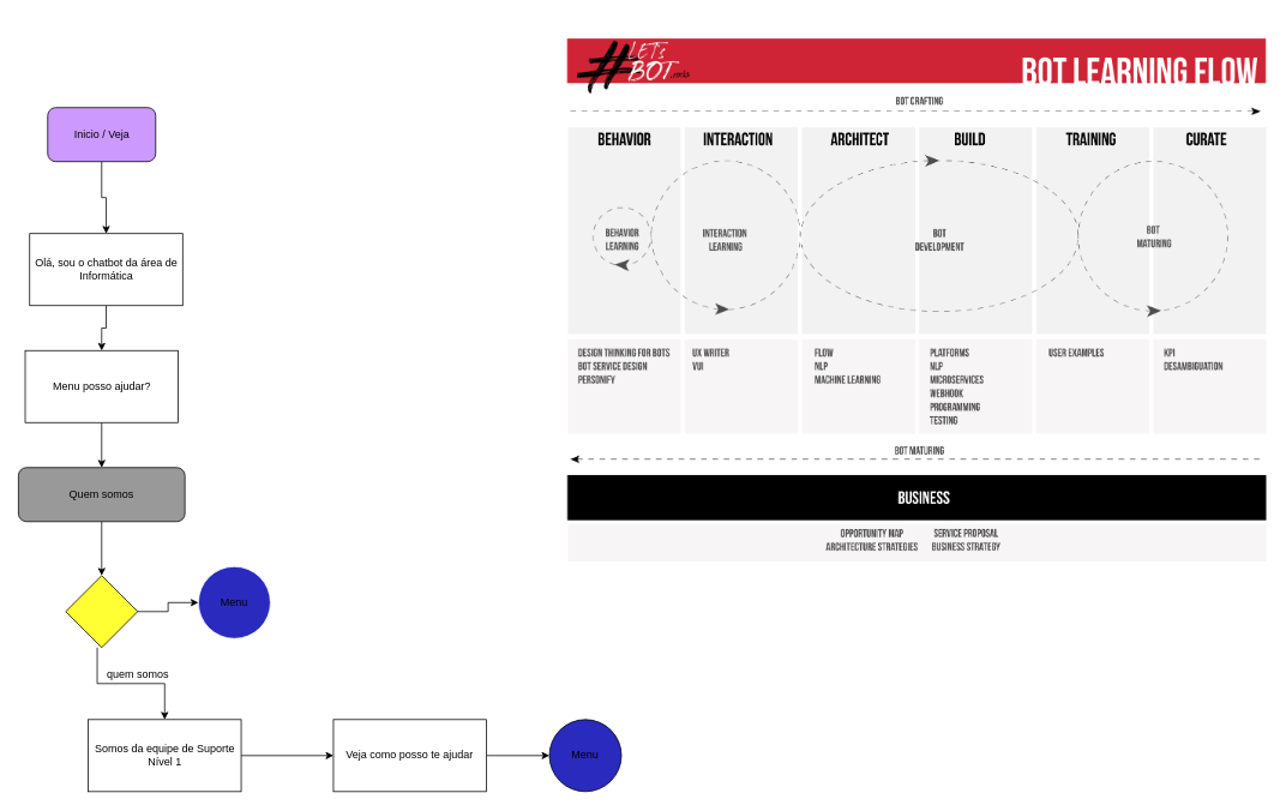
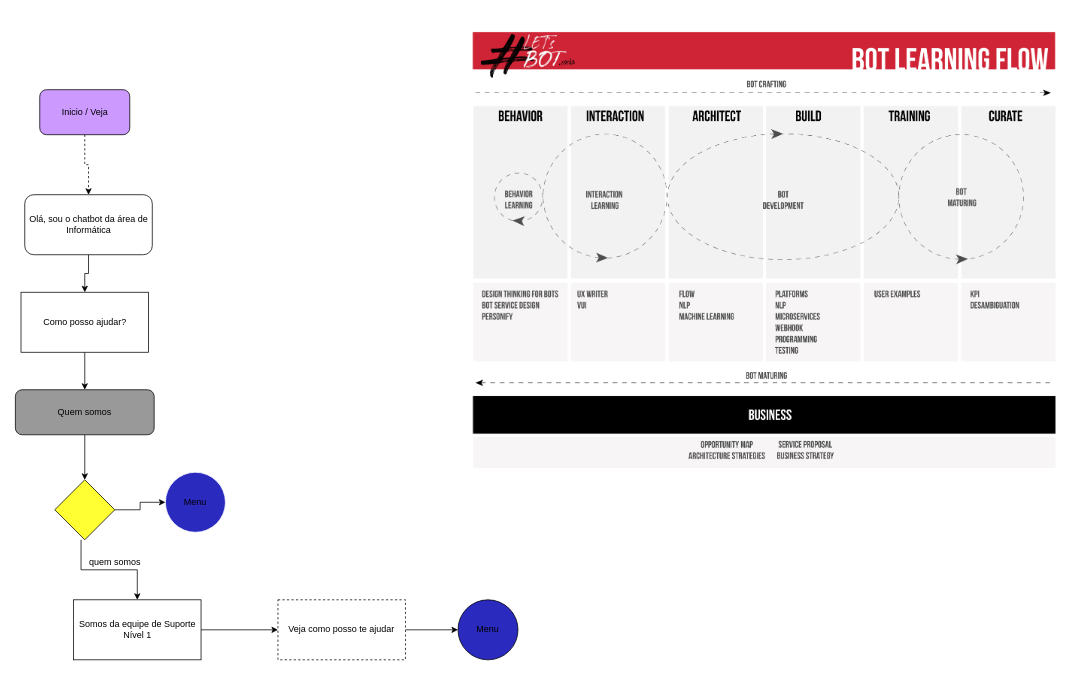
- <mxCell id="3" value="" style="edgeStyle=orthogonalEdgeStyle;rounded=0;orthogonalLoop=1;jettySize=auto;html=1;" edge="1" parent="1" source="4" target="6"><mxGeometry relative="1" as="geometry" /></mxCell>
+ <mxCell id="3" value="" style="edgeStyle=orthogonalEdgeStyle;rounded=0;orthogonalLoop=1;jettySize=auto;html=1;dashed=1;" edge="1" parent="1" source="4" target="6"><mxGeometry relative="1" as="geometry" /></mxCell>
- <mxCell id="6" value="Olá, sou o chatbot da área de Informática" style="rounded=0;whiteSpace=wrap;html=1;" vertex="1" parent="1"><mxGeometry x="32.5" y="259" width="170" height="80" as="geometry" /></mxCell>
+ <mxCell id="6" value="Olá, sou o chatbot da área de Informática" style="whiteSpace=wrap;html=1;rounded=1;" vertex="1" parent="1"><mxGeometry x="32.5" y="259" width="170" height="80" as="geometry" /></mxCell>
- <mxCell id="8" value="Menu posso ajudar?" style="rounded=0;whiteSpace=wrap;html=1;" vertex="1" parent="1"><mxGeometry x="27.5" y="389" width="170" height="80" as="geometry" /></mxCell>
+ <mxCell id="8" value="Como posso ajudar?" style="rounded=0;whiteSpace=wrap;html=1;" vertex="1" parent="1"><mxGeometry x="27.5" y="389" width="170" height="80" as="geometry" /></mxCell>
- <mxCell id="12" value="Veja como posso te ajudar" style="rounded=0;whiteSpace=wrap;html=1;" vertex="1" parent="1"><mxGeometry x="370" y="799" width="170" height="80" as="geometry" /></mxCell>
+ <mxCell id="12" value="Veja como posso te ajudar" style="rounded=0;whiteSpace=wrap;html=1;dashed=1;" vertex="1" parent="1"><mxGeometry x="370" y="799" width="170" height="80" as="geometry" /></mxCell>
